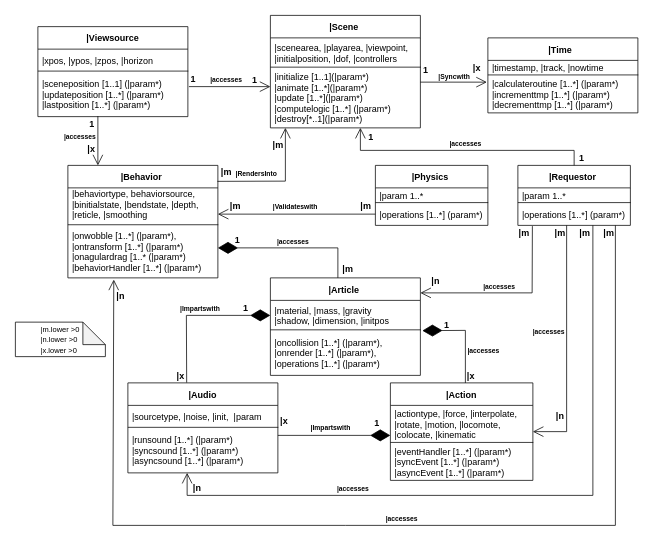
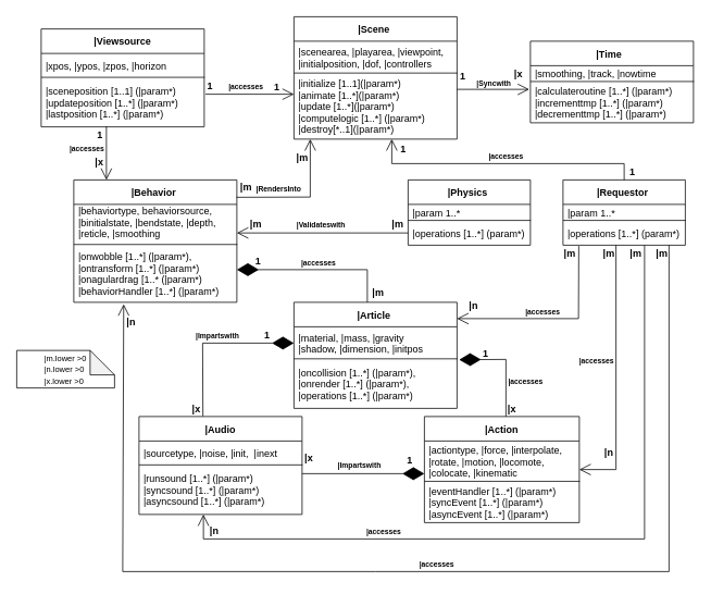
- <mxCell id="11" value="|timestamp, |track, |nowtime" style="text;strokeColor=none;fillColor=none;align=left;verticalAlign=middle;spacingLeft=4;spacingRight=4;overflow=hidden;points=[[0,0.5],[1,0.5]];portConstraint=eastwest;rotatable=0;" parent="10" vertex="1"><mxGeometry y="30" width="200" height="20" as="geometry" /></mxCell>
+ <mxCell id="11" value="|smoothing, |track, |nowtime" style="text;strokeColor=none;fillColor=none;align=left;verticalAlign=middle;spacingLeft=4;spacingRight=4;overflow=hidden;points=[[0,0.5],[1,0.5]];portConstraint=eastwest;rotatable=0;" parent="10" vertex="1"><mxGeometry y="30" width="200" height="20" as="geometry" /></mxCell>
- <mxCell id="52" value="|sourcetype, |noise, |init,  |param" style="text;strokeColor=none;fillColor=none;align=left;verticalAlign=middle;spacingLeft=4;spacingRight=4;overflow=hidden;points=[[0,0.5],[1,0.5]];portConstraint=eastwest;rotatable=0;" parent="51" vertex="1"><mxGeometry y="30" width="200" height="30" as="geometry" /></mxCell>
+ <mxCell id="52" value="|sourcetype, |noise, |init,  |inext" style="text;strokeColor=none;fillColor=none;align=left;verticalAlign=middle;spacingLeft=4;spacingRight=4;overflow=hidden;points=[[0,0.5],[1,0.5]];portConstraint=eastwest;rotatable=0;" parent="51" vertex="1"><mxGeometry y="30" width="200" height="30" as="geometry" /></mxCell>
